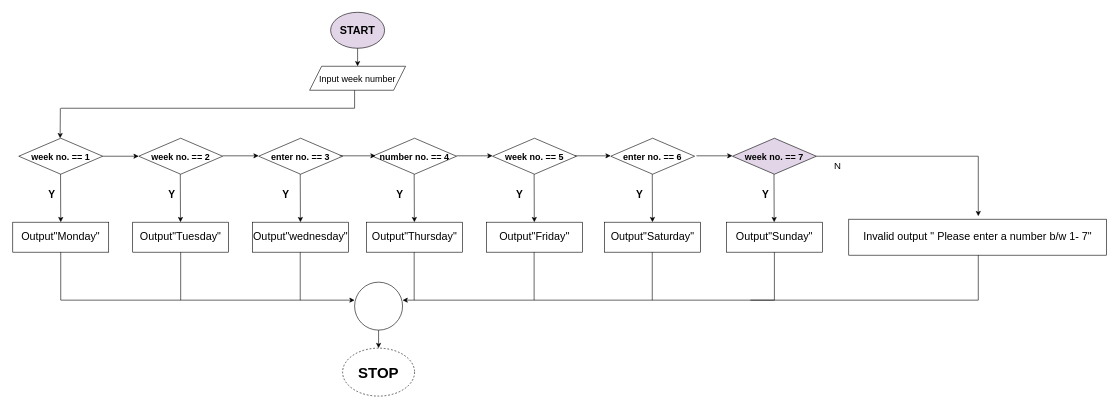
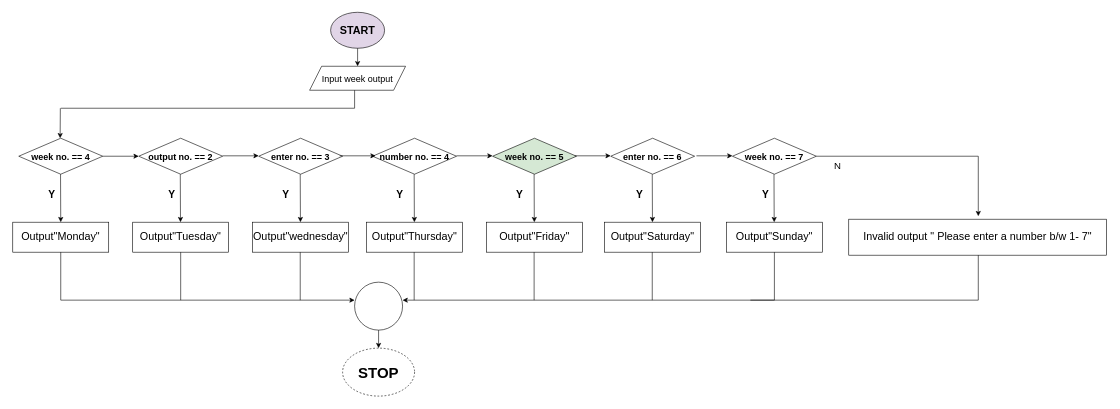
- <mxCell id="4" value="&lt;font style=&quot;font-size: 15px;&quot;&gt;Input week number&lt;/font&gt;" style="shape=parallelogram;perimeter=parallelogramPerimeter;whiteSpace=wrap;html=1;fixedSize=1;" vertex="1" parent="1"><mxGeometry x="515" y="110" width="160" height="40" as="geometry" /></mxCell>
+ <mxCell id="4" value="&lt;font style=&quot;font-size: 15px;&quot;&gt;Input week output&lt;/font&gt;" style="shape=parallelogram;perimeter=parallelogramPerimeter;whiteSpace=wrap;html=1;fixedSize=1;" vertex="1" parent="1"><mxGeometry x="515" y="110" width="160" height="40" as="geometry" /></mxCell>
- <mxCell id="7" value="&lt;font size=&quot;1&quot; style=&quot;&quot;&gt;&lt;b style=&quot;font-size: 15px;&quot;&gt;week no. == 1&lt;/b&gt;&lt;/font&gt;" style="rhombus;whiteSpace=wrap;html=1;" vertex="1" parent="1"><mxGeometry x="30" y="230" width="140" height="60" as="geometry" /></mxCell>
+ <mxCell id="7" value="&lt;font size=&quot;1&quot; style=&quot;&quot;&gt;&lt;b style=&quot;font-size: 15px;&quot;&gt;week no. == 4&lt;/b&gt;&lt;/font&gt;" style="rhombus;whiteSpace=wrap;html=1;" vertex="1" parent="1"><mxGeometry x="30" y="230" width="140" height="60" as="geometry" /></mxCell>
- <mxCell id="8" value="&lt;font size=&quot;1&quot; style=&quot;&quot;&gt;&lt;b style=&quot;font-size: 15px;&quot;&gt;week no. == 2&lt;/b&gt;&lt;/font&gt;" style="rhombus;whiteSpace=wrap;html=1;" vertex="1" parent="1"><mxGeometry x="230" y="230" width="140" height="60" as="geometry" /></mxCell>
+ <mxCell id="8" value="&lt;font size=&quot;1&quot; style=&quot;&quot;&gt;&lt;b style=&quot;font-size: 15px;&quot;&gt;output no. == 2&lt;/b&gt;&lt;/font&gt;" style="rhombus;whiteSpace=wrap;html=1;" vertex="1" parent="1"><mxGeometry x="230" y="230" width="140" height="60" as="geometry" /></mxCell>
- <mxCell id="11" value="&lt;font style=&quot;font-size: 15px;&quot;&gt;&lt;b&gt;week no. == 5&lt;/b&gt;&lt;/font&gt;" style="rhombus;whiteSpace=wrap;html=1;" vertex="1" parent="1"><mxGeometry x="820" y="230" width="140" height="60" as="geometry" /></mxCell>
+ <mxCell id="11" value="&lt;font style=&quot;font-size: 15px;&quot;&gt;&lt;b&gt;week no. == 5&lt;/b&gt;&lt;/font&gt;" style="rhombus;whiteSpace=wrap;html=1;fillColor=#d5e8d4;" vertex="1" parent="1"><mxGeometry x="820" y="230" width="140" height="60" as="geometry" /></mxCell>
- <mxCell id="13" value="&lt;font style=&quot;font-size: 15px;&quot;&gt;&lt;b&gt;week no. == 7&lt;/b&gt;&lt;/font&gt;" style="rhombus;whiteSpace=wrap;html=1;fillColor=#e1d5e7;" vertex="1" parent="1"><mxGeometry x="1220" y="230" width="140" height="60" as="geometry" /></mxCell>
+ <mxCell id="13" value="&lt;font style=&quot;font-size: 15px;&quot;&gt;&lt;b&gt;week no. == 7&lt;/b&gt;&lt;/font&gt;" style="rhombus;whiteSpace=wrap;html=1;" vertex="1" parent="1"><mxGeometry x="1220" y="230" width="140" height="60" as="geometry" /></mxCell>
